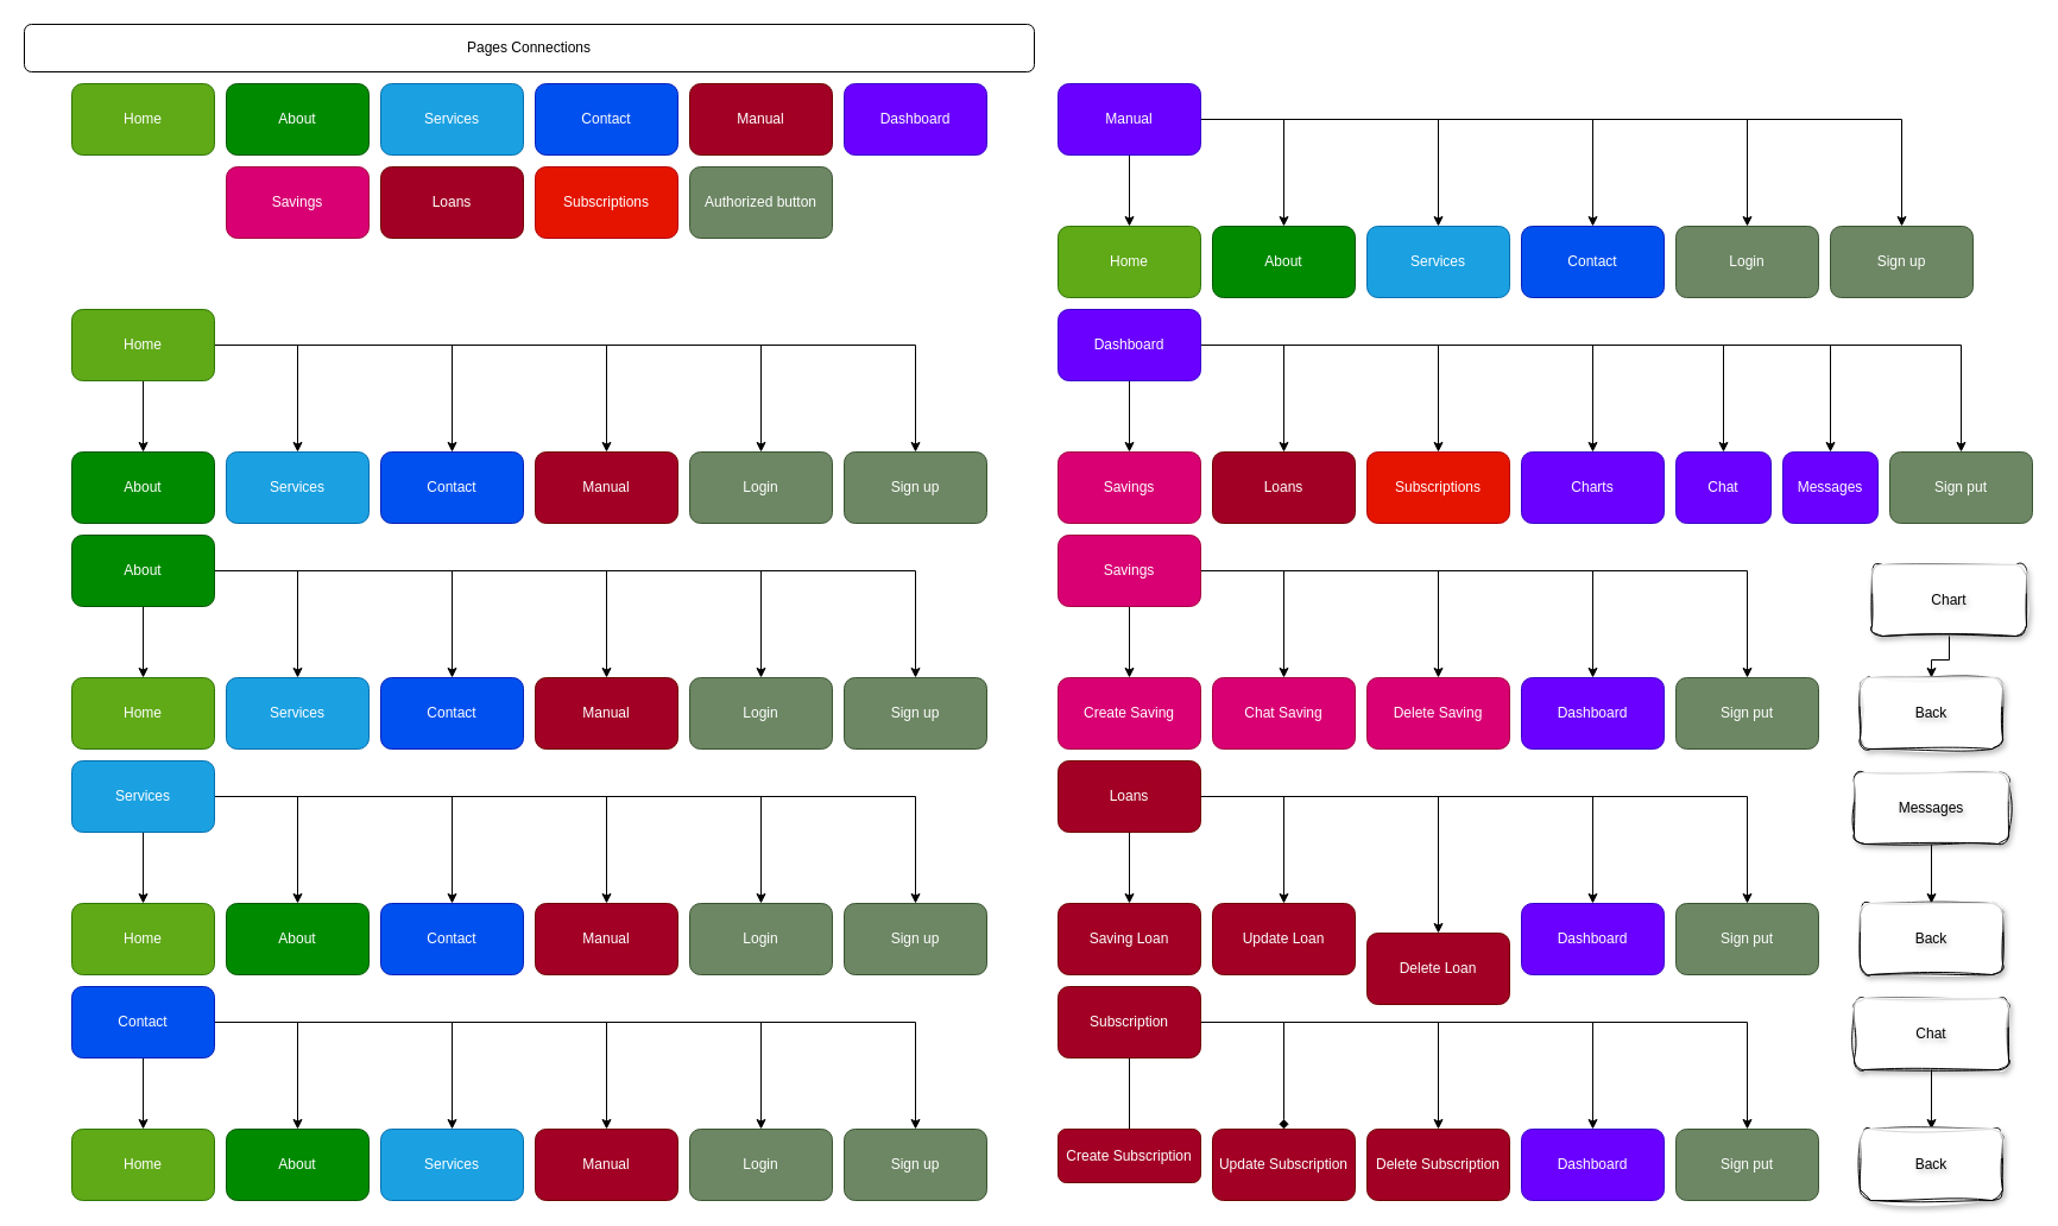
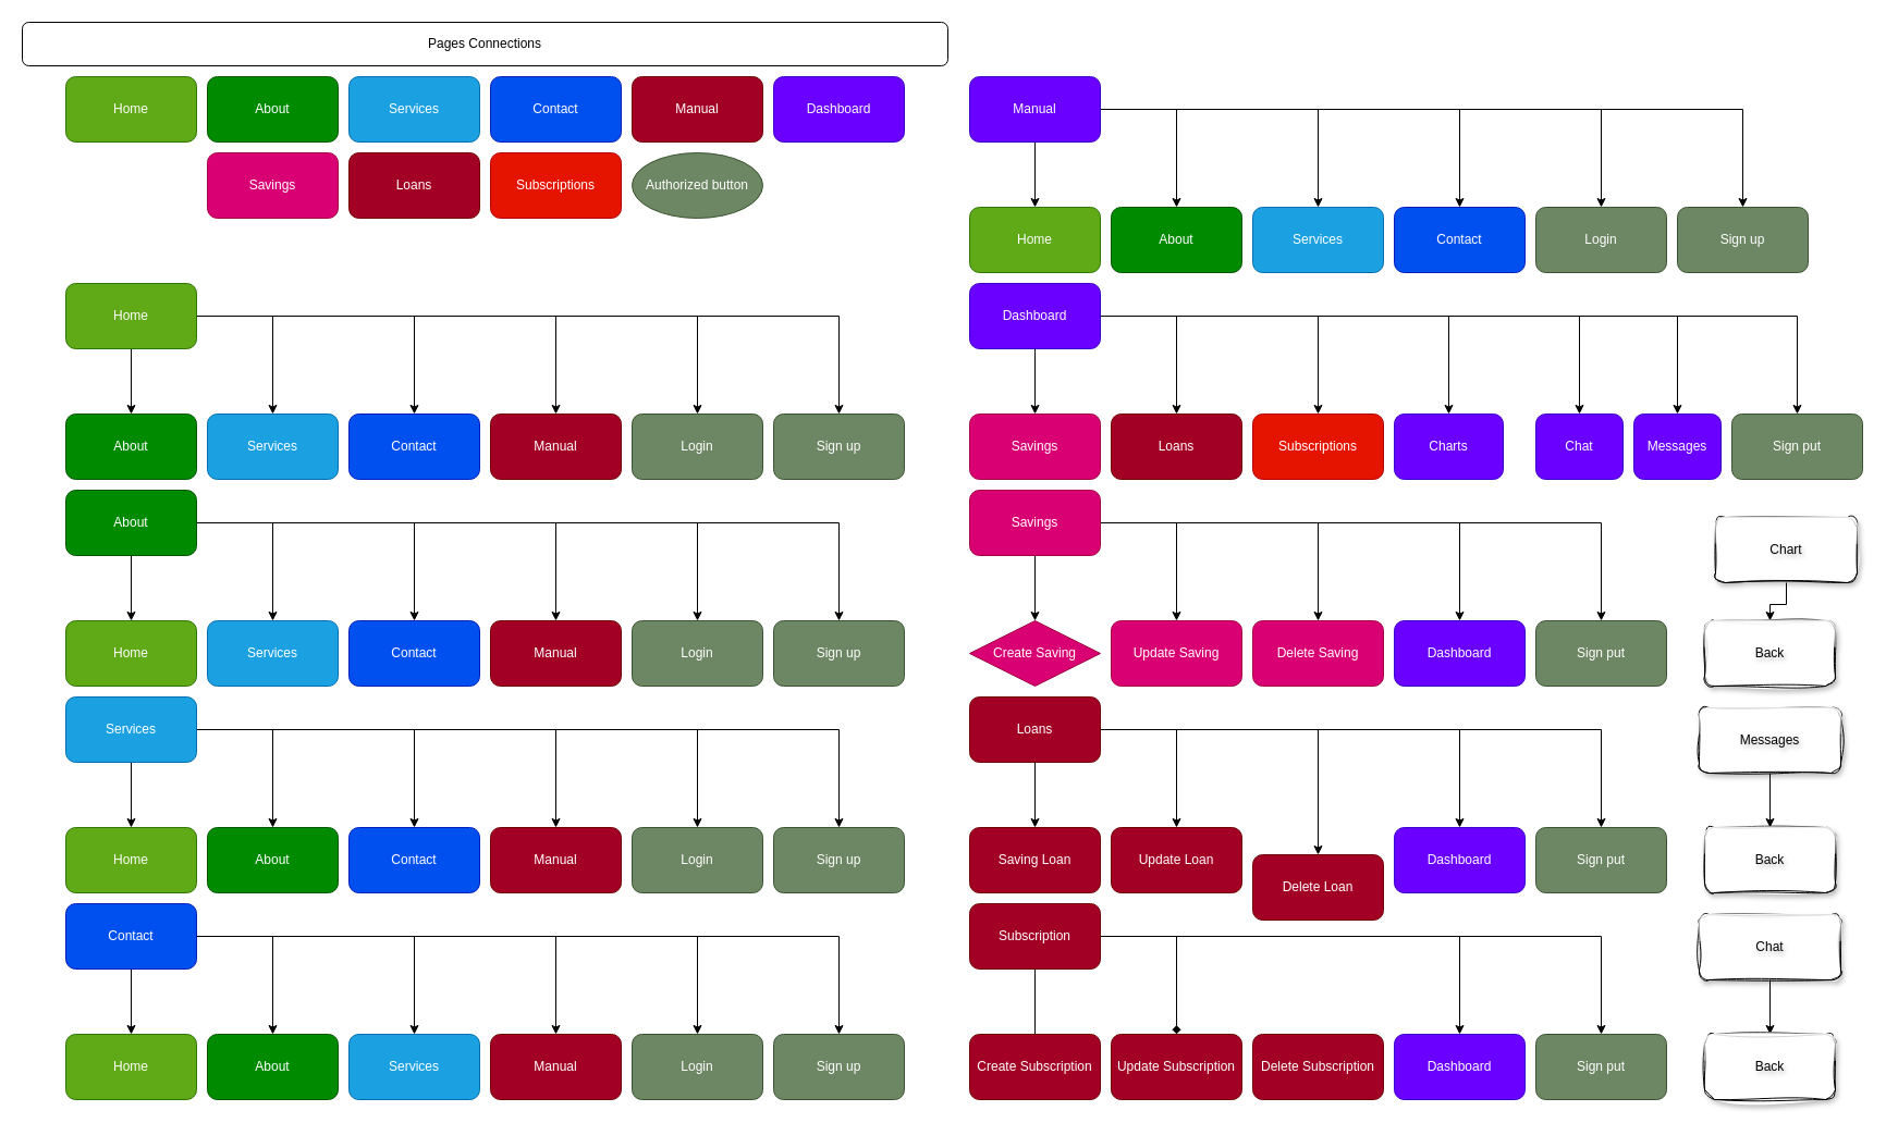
- <mxCell id="21" value="&lt;font color=&quot;#ffffff&quot;&gt;Authorized button&lt;/font&gt;" style="rounded=1;whiteSpace=wrap;html=1;fillColor=#6d8764;strokeColor=#3A5431;fontColor=#ffffff;" parent="1" vertex="1"><mxGeometry x="580" y="140" width="120" height="60" as="geometry" /></mxCell>
+ <mxCell id="21" value="&lt;font color=&quot;#ffffff&quot;&gt;Authorized button&lt;/font&gt;" style="ellipse;whiteSpace=wrap;html=1;fillColor=#6d8764;strokeColor=#3A5431;fontColor=#ffffff;" parent="1" vertex="1"><mxGeometry x="580" y="140" width="120" height="60" as="geometry" /></mxCell>
- <mxCell id="89" value="&lt;font color=&quot;#ffffff&quot;&gt;Charts&lt;/font&gt;" style="rounded=1;whiteSpace=wrap;html=1;fillColor=#6a00ff;fontColor=#ffffff;strokeColor=#3700CC;" vertex="1" parent="1"><mxGeometry x="1280" y="380" width="120" height="60" as="geometry" /></mxCell>
+ <mxCell id="89" value="&lt;font color=&quot;#ffffff&quot;&gt;Charts&lt;/font&gt;" style="rounded=1;whiteSpace=wrap;html=1;fillColor=#6a00ff;fontColor=#ffffff;strokeColor=#3700CC;" vertex="1" parent="1"><mxGeometry x="1280" y="380" width="100" height="60" as="geometry" /></mxCell>
- <mxCell id="99" value="Create Saving" style="whiteSpace=wrap;html=1;fillColor=#d80073;strokeColor=#A50040;fontColor=#ffffff;rounded=1;" vertex="1" parent="1"><mxGeometry x="890" y="570" width="120" height="60" as="geometry" /></mxCell>
+ <mxCell id="99" value="Create Saving" style="rhombus;whiteSpace=wrap;html=1;fillColor=#d80073;strokeColor=#A50040;fontColor=#ffffff;" vertex="1" parent="1"><mxGeometry x="890" y="570" width="120" height="60" as="geometry" /></mxCell>
- <mxCell id="100" value="Chat Saving" style="whiteSpace=wrap;html=1;fillColor=#d80073;strokeColor=#A50040;fontColor=#ffffff;rounded=1;" vertex="1" parent="1"><mxGeometry x="1020" y="570" width="120" height="60" as="geometry" /></mxCell>
+ <mxCell id="100" value="Update Saving" style="whiteSpace=wrap;html=1;fillColor=#d80073;strokeColor=#A50040;fontColor=#ffffff;rounded=1;" vertex="1" parent="1"><mxGeometry x="1020" y="570" width="120" height="60" as="geometry" /></mxCell>
- <mxCell id="117" value="" style="edgeStyle=orthogonalEdgeStyle;rounded=0;orthogonalLoop=1;jettySize=auto;html=1;" edge="1" parent="1" source="120" target="123"><mxGeometry relative="1" as="geometry" /></mxCell>
- <mxCell id="121" value="Create Subscription" style="whiteSpace=wrap;html=1;fillColor=#a20025;strokeColor=#6F0000;fontColor=#ffffff;rounded=1;" vertex="1" parent="1"><mxGeometry x="890" y="950" width="120" height="45" as="geometry" /></mxCell>
+ <mxCell id="121" value="Create Subscription" style="whiteSpace=wrap;html=1;fillColor=#a20025;strokeColor=#6F0000;fontColor=#ffffff;rounded=1;" vertex="1" parent="1"><mxGeometry x="890" y="950" width="120" height="60" as="geometry" /></mxCell>
